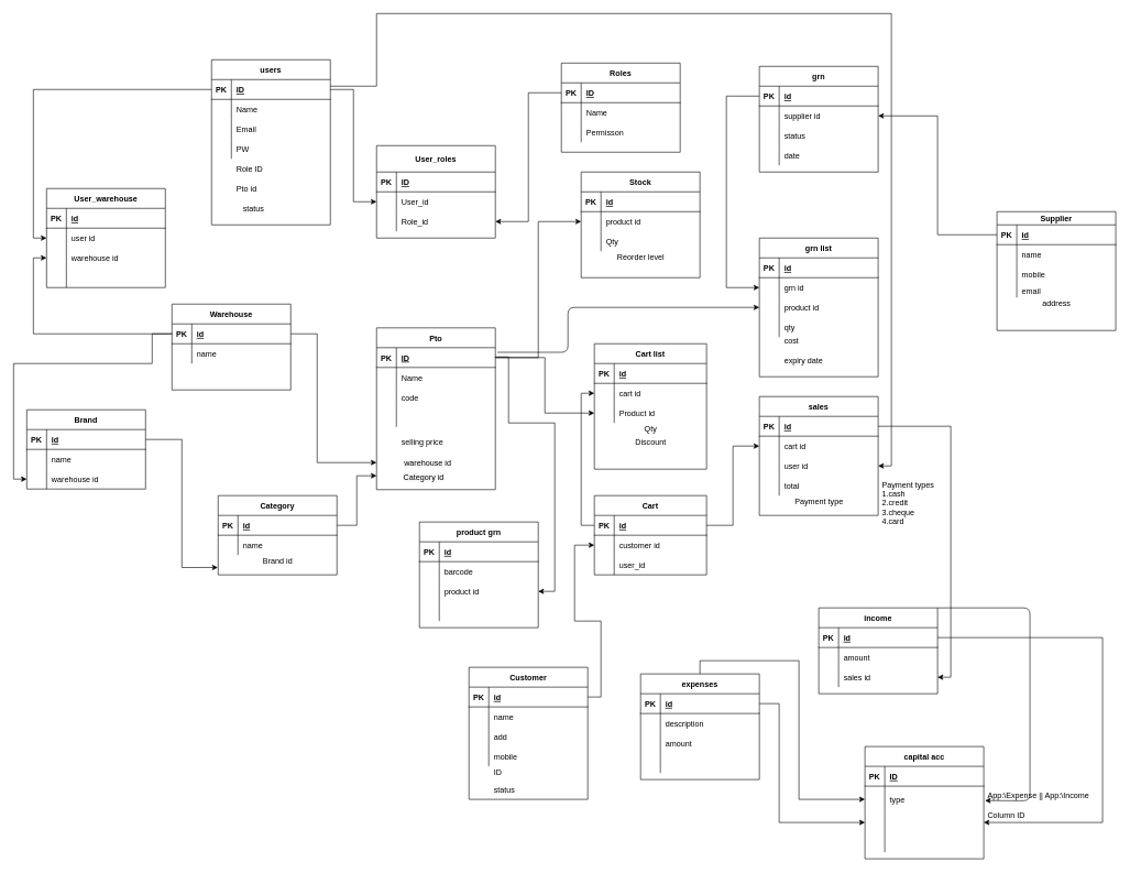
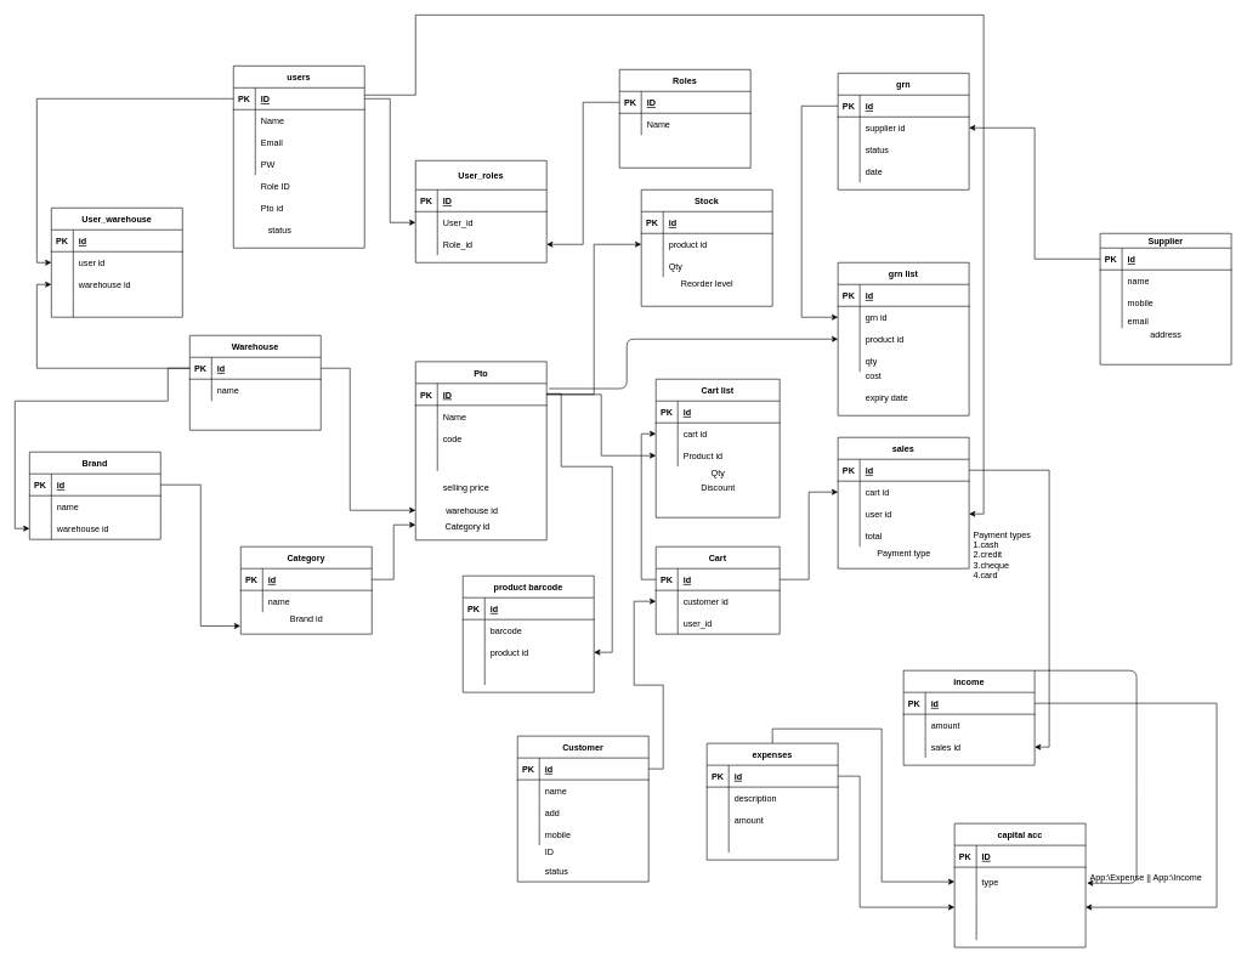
- <mxCell id="22" value="Permisson" style="shape=partialRectangle;connectable=0;fillColor=none;top=0;left=0;bottom=0;right=0;align=left;spacingLeft=6;overflow=hidden;" parent="20" vertex="1"><mxGeometry x="30" width="150" height="30" as="geometry" /></mxCell>
- <mxCell id="170" value="product grn" style="shape=table;startSize=30;container=1;collapsible=1;childLayout=tableLayout;fixedRows=1;rowLines=0;fontStyle=1;align=center;resizeLast=1;" parent="1" vertex="1"><mxGeometry x="635" y="790" width="180" height="160" as="geometry" /></mxCell>
+ <mxCell id="170" value="product barcode" style="shape=table;startSize=30;container=1;collapsible=1;childLayout=tableLayout;fixedRows=1;rowLines=0;fontStyle=1;align=center;resizeLast=1;" parent="1" vertex="1"><mxGeometry x="635" y="790" width="180" height="160" as="geometry" /></mxCell>
- <mxCell id="233" value="Column ID" style="text;strokeColor=none;fillColor=none;spacingLeft=4;spacingRight=4;overflow=hidden;rotatable=0;points=[[0,0.5],[1,0.5]];portConstraint=eastwest;fontSize=12;" parent="219" vertex="1"><mxGeometry x="180" y="90" width="190" height="20" as="geometry" /></mxCell>
